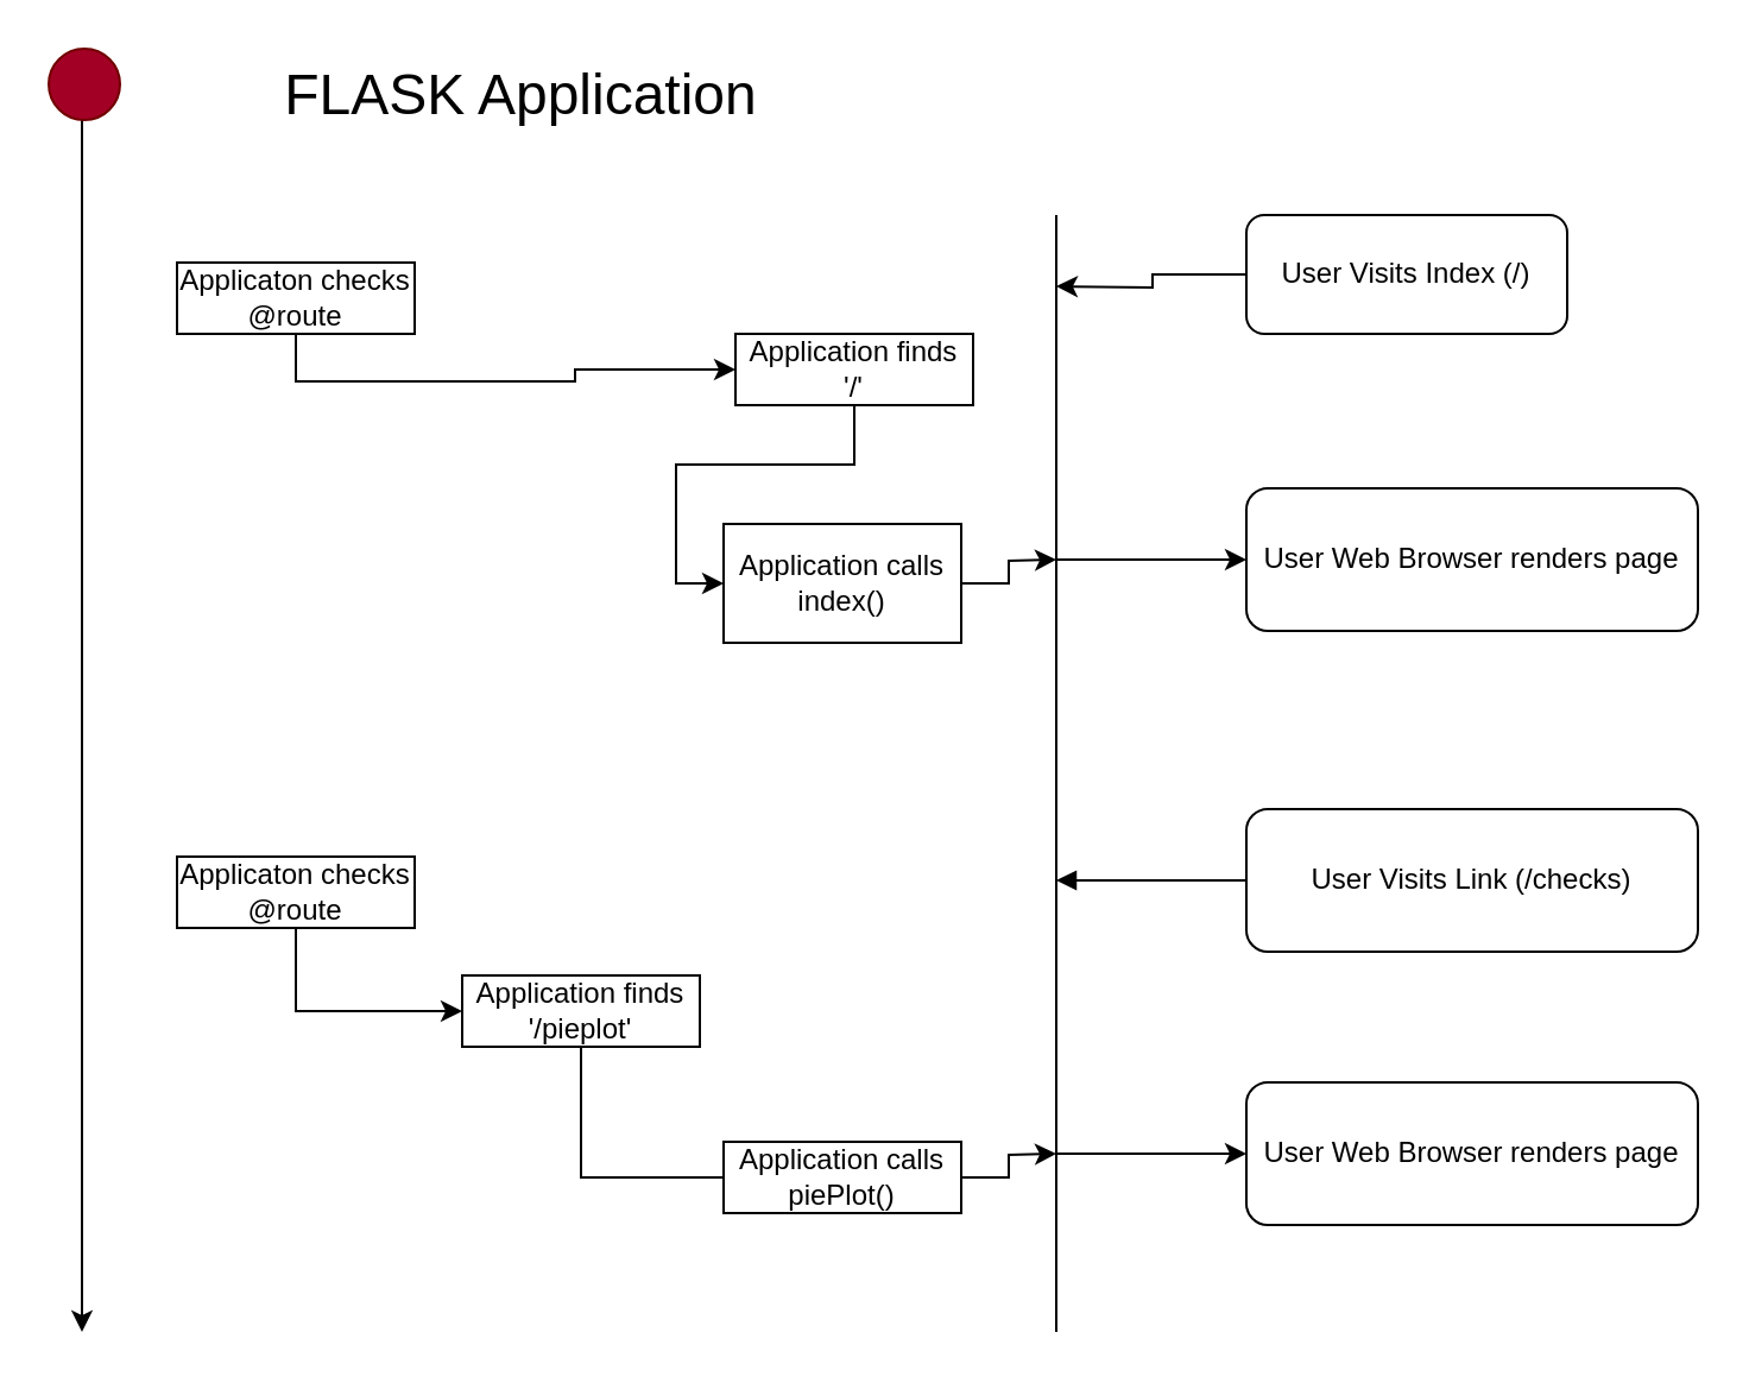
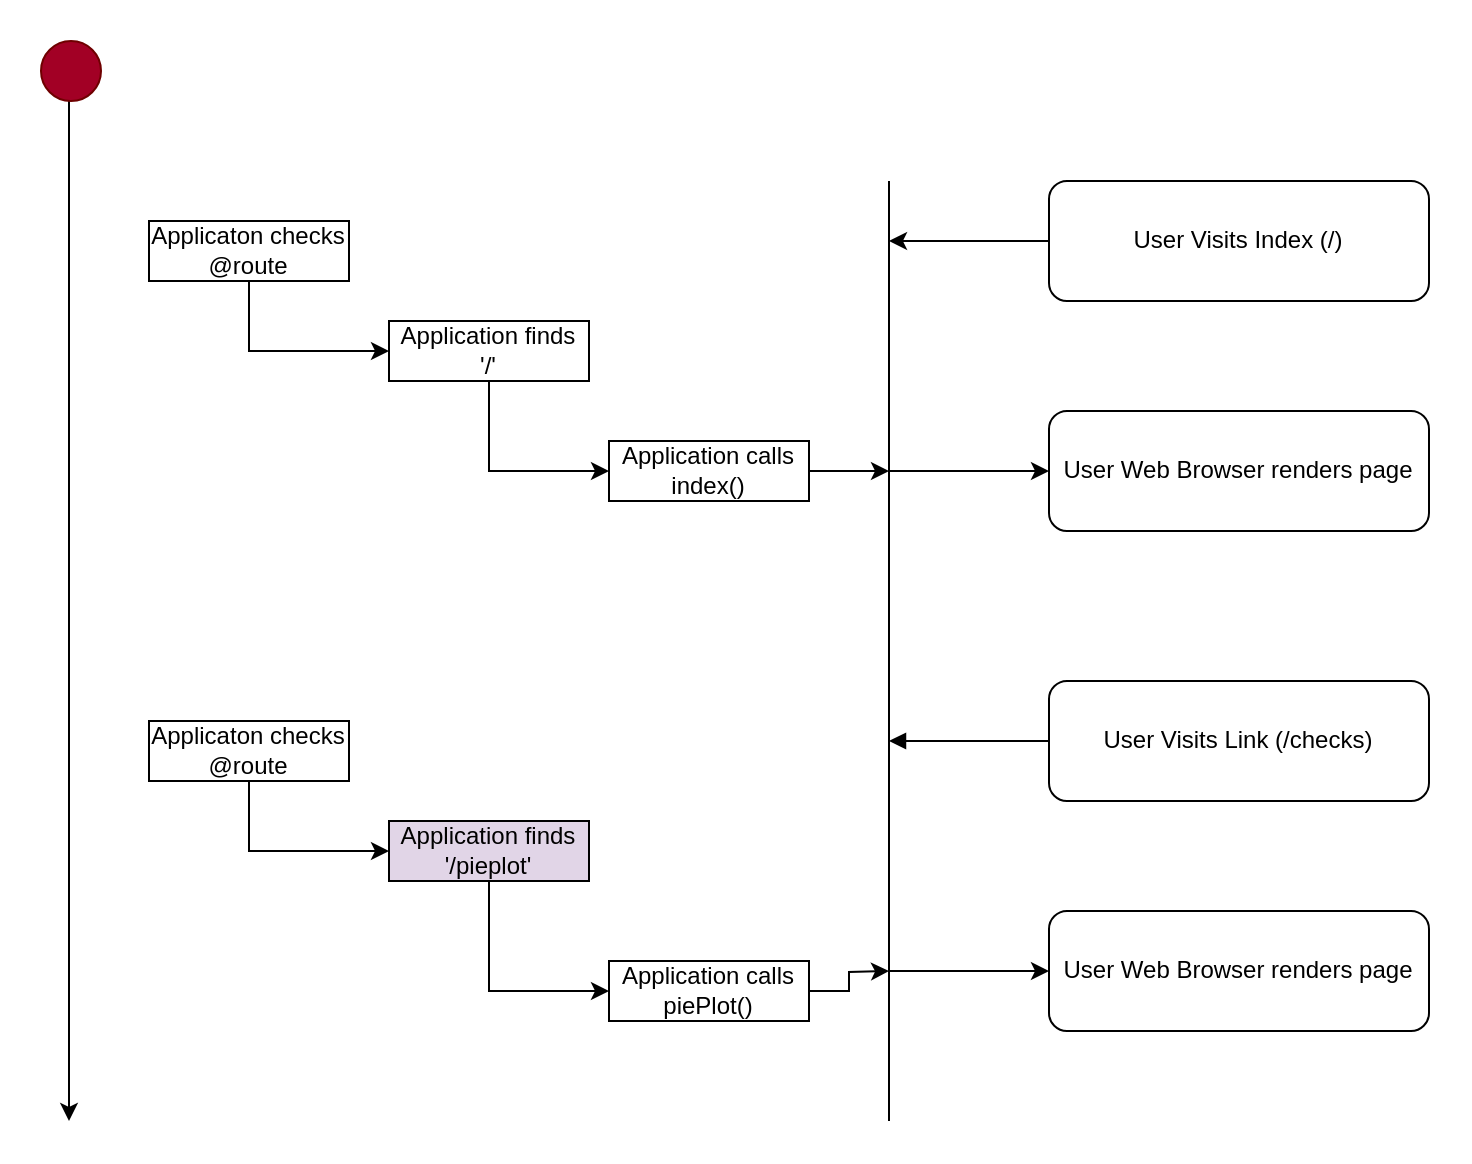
- <mxCell id="24" value="FLASK Application" style="text;html=1;strokeColor=none;fillColor=none;align=center;verticalAlign=middle;whiteSpace=wrap;rounded=0;fontSize=24;" vertex="1" parent="1"><mxGeometry x="104" y="30" width="230" height="20" as="geometry" /></mxCell>
- <mxCell id="4" value="User Visits Index (/)" style="rounded=1;whiteSpace=wrap;html=1;" vertex="1" parent="1"><mxGeometry x="524" y="90" width="135" height="50" as="geometry" /></mxCell>
+ <mxCell id="4" value="User Visits Index (/)" style="rounded=1;whiteSpace=wrap;html=1;" vertex="1" parent="1"><mxGeometry x="524" y="90" width="190" height="60" as="geometry" /></mxCell>
- <mxCell id="9" value="Application finds '/'" style="rounded=0;whiteSpace=wrap;html=1;" vertex="1" parent="1"><mxGeometry x="309" y="140" width="100" height="30" as="geometry" /></mxCell>
+ <mxCell id="9" value="Application finds '/'" style="rounded=0;whiteSpace=wrap;html=1;" vertex="1" parent="1"><mxGeometry x="194" y="160" width="100" height="30" as="geometry" /></mxCell>
- <mxCell id="11" value="Application calls index()" style="rounded=0;whiteSpace=wrap;html=1;" vertex="1" parent="1"><mxGeometry x="304" y="220" width="100" height="50" as="geometry" /></mxCell>
+ <mxCell id="11" value="Application calls index()" style="rounded=0;whiteSpace=wrap;html=1;" vertex="1" parent="1"><mxGeometry x="304" y="220" width="100" height="30" as="geometry" /></mxCell>
- <mxCell id="17" value="Application finds '/pieplot'" style="rounded=0;whiteSpace=wrap;html=1;" vertex="1" parent="1"><mxGeometry x="194" y="410" width="100" height="30" as="geometry" /></mxCell>
+ <mxCell id="17" value="Application finds '/pieplot'" style="rounded=0;whiteSpace=wrap;html=1;fillColor=#e1d5e7;" vertex="1" parent="1"><mxGeometry x="194" y="410" width="100" height="30" as="geometry" /></mxCell>
- <mxCell id="21" style="edgeStyle=orthogonalEdgeStyle;rounded=0;orthogonalLoop=1;jettySize=auto;html=1;entryX=0;entryY=0.5;entryDx=0;entryDy=0;exitX=0.5;exitY=1;exitDx=0;exitDy=0;endArrow=none;" edge="1" parent="1" source="17" target="19"><mxGeometry relative="1" as="geometry"><mxPoint x="214" y="487.5" as="sourcePoint" /><mxPoint x="274" y="532.5" as="targetPoint" /></mxGeometry></mxCell>
+ <mxCell id="21" style="edgeStyle=orthogonalEdgeStyle;rounded=0;orthogonalLoop=1;jettySize=auto;html=1;entryX=0;entryY=0.5;entryDx=0;entryDy=0;exitX=0.5;exitY=1;exitDx=0;exitDy=0;" edge="1" parent="1" source="17" target="19"><mxGeometry relative="1" as="geometry"><mxPoint x="214" y="487.5" as="sourcePoint" /><mxPoint x="274" y="532.5" as="targetPoint" /></mxGeometry></mxCell>
